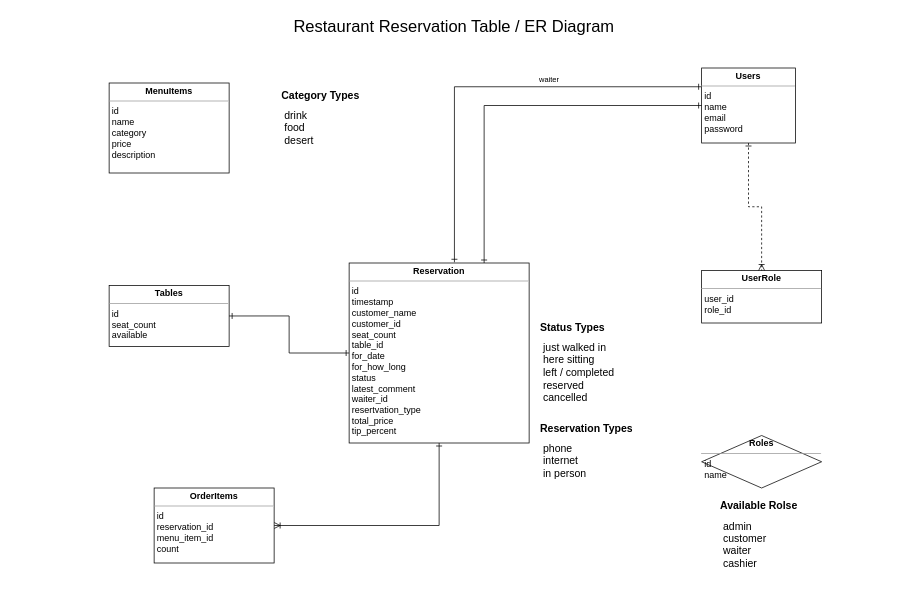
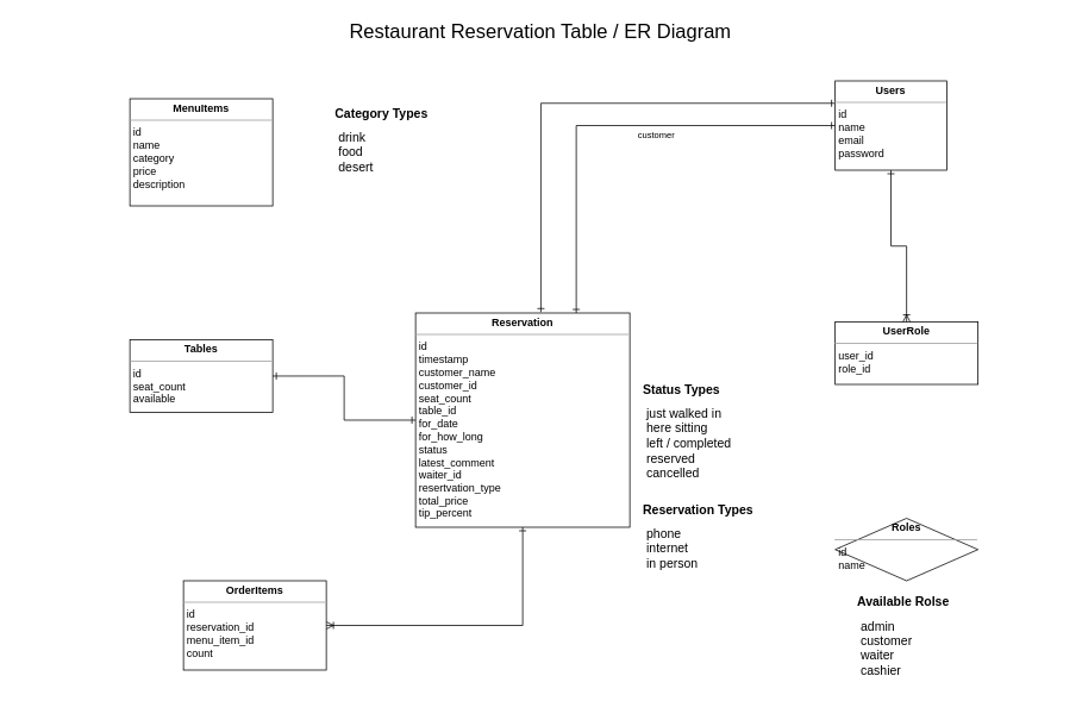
- <mxCell id="20" value="&lt;font style=&quot;font-size: 10px;&quot;&gt;waiter&lt;/font&gt;" style="text;html=1;strokeColor=none;fillColor=none;align=center;verticalAlign=middle;whiteSpace=wrap;rounded=0;" parent="1" vertex="1"><mxGeometry x="702" y="90" width="60" height="30" as="geometry" /></mxCell>
+ <mxCell id="19" value="&lt;font style=&quot;font-size: 10px;&quot;&gt;customer&lt;/font&gt;" style="text;html=1;strokeColor=none;fillColor=none;align=center;verticalAlign=middle;whiteSpace=wrap;rounded=0;" parent="1" vertex="1"><mxGeometry x="705" y="135" width="60" height="30" as="geometry" /></mxCell>
- <mxCell id="16" style="edgeStyle=orthogonalEdgeStyle;rounded=0;orthogonalLoop=1;jettySize=auto;html=1;entryX=0.5;entryY=0;entryDx=0;entryDy=0;fontSize=22;endArrow=ERoneToMany;endFill=0;startArrow=ERone;startFill=0;dashed=1;" parent="1" source="14" target="15" edge="1"><mxGeometry relative="1" as="geometry" /></mxCell>
+ <mxCell id="16" style="edgeStyle=orthogonalEdgeStyle;rounded=0;orthogonalLoop=1;jettySize=auto;html=1;entryX=0.5;entryY=0;entryDx=0;entryDy=0;fontSize=22;endArrow=ERoneToMany;endFill=0;startArrow=ERone;startFill=0;" parent="1" source="14" target="15" edge="1"><mxGeometry relative="1" as="geometry" /></mxCell>
